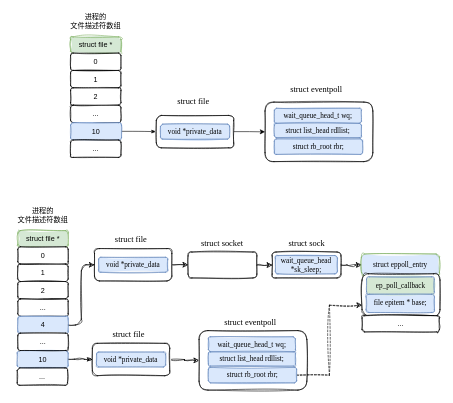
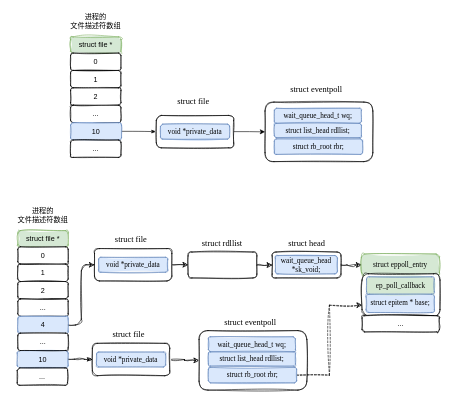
- <mxCell id="44" value="&lt;font style=&quot;font-size: 14px;&quot; face=&quot;Comic Sans MS&quot;&gt;struct socket&lt;/font&gt;" style="text;html=1;align=center;verticalAlign=middle;whiteSpace=wrap;rounded=0;" vertex="1" parent="1"><mxGeometry x="287.38" y="393.75" width="165.75" height="26" as="geometry" /></mxCell>
+ <mxCell id="44" value="&lt;font style=&quot;font-size: 14px;&quot; face=&quot;Comic Sans MS&quot;&gt;struct rdllist&lt;/font&gt;" style="text;html=1;align=center;verticalAlign=middle;whiteSpace=wrap;rounded=0;" vertex="1" parent="1"><mxGeometry x="287.38" y="393.75" width="165.75" height="26" as="geometry" /></mxCell>
- <mxCell id="51" value="&lt;font style=&quot;font-size: 14px;&quot; face=&quot;Comic Sans MS&quot;&gt;struct sock&lt;/font&gt;" style="text;html=1;align=center;verticalAlign=middle;whiteSpace=wrap;rounded=0;" vertex="1" parent="1"><mxGeometry x="427.63" y="393.75" width="165.75" height="26" as="geometry" /></mxCell>
+ <mxCell id="51" value="&lt;font style=&quot;font-size: 14px;&quot; face=&quot;Comic Sans MS&quot;&gt;struct head&lt;/font&gt;" style="text;html=1;align=center;verticalAlign=middle;whiteSpace=wrap;rounded=0;" vertex="1" parent="1"><mxGeometry x="427.63" y="393.75" width="165.75" height="26" as="geometry" /></mxCell>
- <mxCell id="52" value="&lt;font face=&quot;Comic Sans MS&quot;&gt;wait_queue_head *sk_sleep;&lt;/font&gt;" style="rounded=1;whiteSpace=wrap;html=1;strokeWidth=1;fillWeight=4;hachureGap=8;hachureAngle=45;sketch=1;fillColor=#dae8fc;strokeColor=#6c8ebf;fillStyle=solid;" vertex="1" parent="1"><mxGeometry x="458.38" y="425.57" width="103.62" height="30.62" as="geometry" /></mxCell>
+ <mxCell id="52" value="&lt;font face=&quot;Comic Sans MS&quot;&gt;wait_queue_head *sk_void;&lt;/font&gt;" style="rounded=1;whiteSpace=wrap;html=1;strokeWidth=1;fillWeight=4;hachureGap=8;hachureAngle=45;sketch=1;fillColor=#dae8fc;strokeColor=#6c8ebf;fillStyle=solid;" vertex="1" parent="1"><mxGeometry x="458.38" y="425.57" width="103.62" height="30.62" as="geometry" /></mxCell>
- <mxCell id="53" value="&lt;font face=&quot;Comic Sans MS&quot;&gt;struct eppoll_entry&lt;/font&gt;" style="rounded=1;whiteSpace=wrap;html=1;strokeWidth=1;fillWeight=4;hachureGap=8;hachureAngle=45;fillColor=#dae8fc;strokeColor=#82b366;shadow=0;textShadow=0;sketch=1;curveFitting=1;jiggle=2;glass=0;fillStyle=solid;" vertex="1" parent="1"><mxGeometry x="602" y="423" width="130" height="36" as="geometry" /></mxCell>
+ <mxCell id="53" value="&lt;font face=&quot;Comic Sans MS&quot;&gt;struct eppoll_entry&lt;/font&gt;" style="rounded=1;whiteSpace=wrap;html=1;strokeWidth=1;fillWeight=4;hachureGap=8;hachureAngle=45;fillColor=#d5e8d4;strokeColor=#82b366;shadow=0;textShadow=0;sketch=1;curveFitting=1;jiggle=2;glass=0;fillStyle=solid;" vertex="1" parent="1"><mxGeometry x="602" y="423" width="130" height="36" as="geometry" /></mxCell>
- <mxCell id="55" value="&lt;font face=&quot;Comic Sans MS&quot;&gt;file epitem * base;&lt;/font&gt;" style="rounded=1;whiteSpace=wrap;html=1;strokeWidth=1;fillWeight=4;hachureGap=8;hachureAngle=45;sketch=1;fillColor=#dae8fc;strokeColor=#6c8ebf;fillStyle=solid;" vertex="1" parent="1"><mxGeometry x="609.75" y="490" width="114" height="30.62" as="geometry" /></mxCell>
+ <mxCell id="55" value="&lt;font face=&quot;Comic Sans MS&quot;&gt;struct epitem * base;&lt;/font&gt;" style="rounded=1;whiteSpace=wrap;html=1;strokeWidth=1;fillWeight=4;hachureGap=8;hachureAngle=45;sketch=1;fillColor=#dae8fc;strokeColor=#6c8ebf;fillStyle=solid;" vertex="1" parent="1"><mxGeometry x="609.75" y="490" width="114" height="30.62" as="geometry" /></mxCell>
